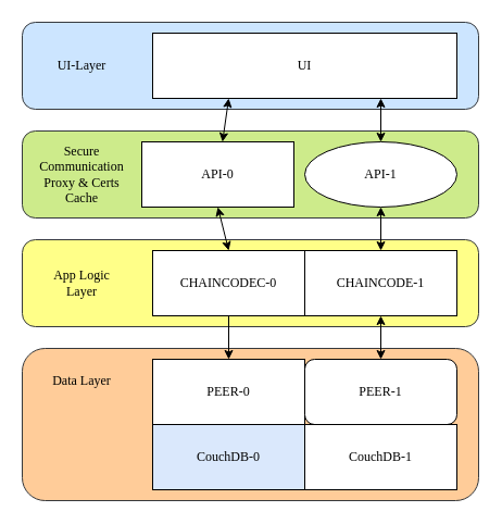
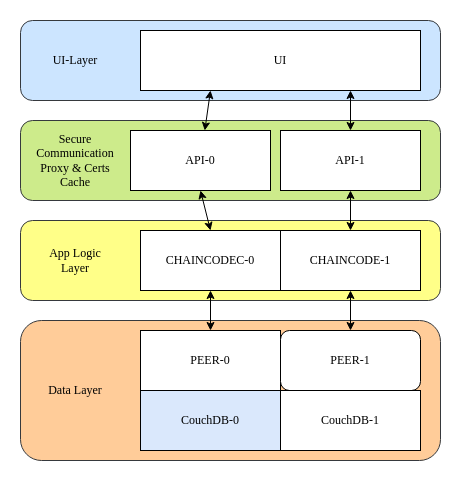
- <mxCell id="8" value="&lt;font face=&quot;Tahoma&quot;&gt;API-1&lt;/font&gt;" style="ellipse;whiteSpace=wrap;html=1;" vertex="1" parent="1"><mxGeometry x="280" y="130" width="140" height="60" as="geometry" /></mxCell>
+ <mxCell id="8" value="&lt;font face=&quot;Tahoma&quot;&gt;API-1&lt;/font&gt;" style="rounded=0;whiteSpace=wrap;html=1;" vertex="1" parent="1"><mxGeometry x="280" y="130" width="140" height="60" as="geometry" /></mxCell>
- <mxCell id="19" value="" style="endArrow=none;startArrow=classic;html=1;entryX=0.5;entryY=1;entryDx=0;entryDy=0;" edge="1" parent="1" source="11" target="9"><mxGeometry width="50" height="50" relative="1" as="geometry"><mxPoint x="220" y="240" as="sourcePoint" /><mxPoint x="220" y="200" as="targetPoint" /></mxGeometry></mxCell>
+ <mxCell id="19" value="" style="endArrow=classic;startArrow=classic;html=1;entryX=0.5;entryY=1;entryDx=0;entryDy=0;" edge="1" parent="1" source="11" target="9"><mxGeometry width="50" height="50" relative="1" as="geometry"><mxPoint x="220" y="240" as="sourcePoint" /><mxPoint x="220" y="200" as="targetPoint" /></mxGeometry></mxCell>
- <mxCell id="24" value="&lt;font face=&quot;Tahoma&quot;&gt;Data Layer&lt;/font&gt;" style="text;html=1;strokeColor=none;fillColor=none;align=center;verticalAlign=middle;whiteSpace=wrap;rounded=0;" vertex="1" parent="1"><mxGeometry x="40" y="340" width="70" height="20" as="geometry" /></mxCell>
+ <mxCell id="24" value="&lt;font face=&quot;Tahoma&quot;&gt;Data Layer&lt;/font&gt;" style="text;html=1;strokeColor=none;fillColor=none;align=center;verticalAlign=middle;whiteSpace=wrap;rounded=0;" vertex="1" parent="1"><mxGeometry x="40" y="380" width="70" height="20" as="geometry" /></mxCell>
